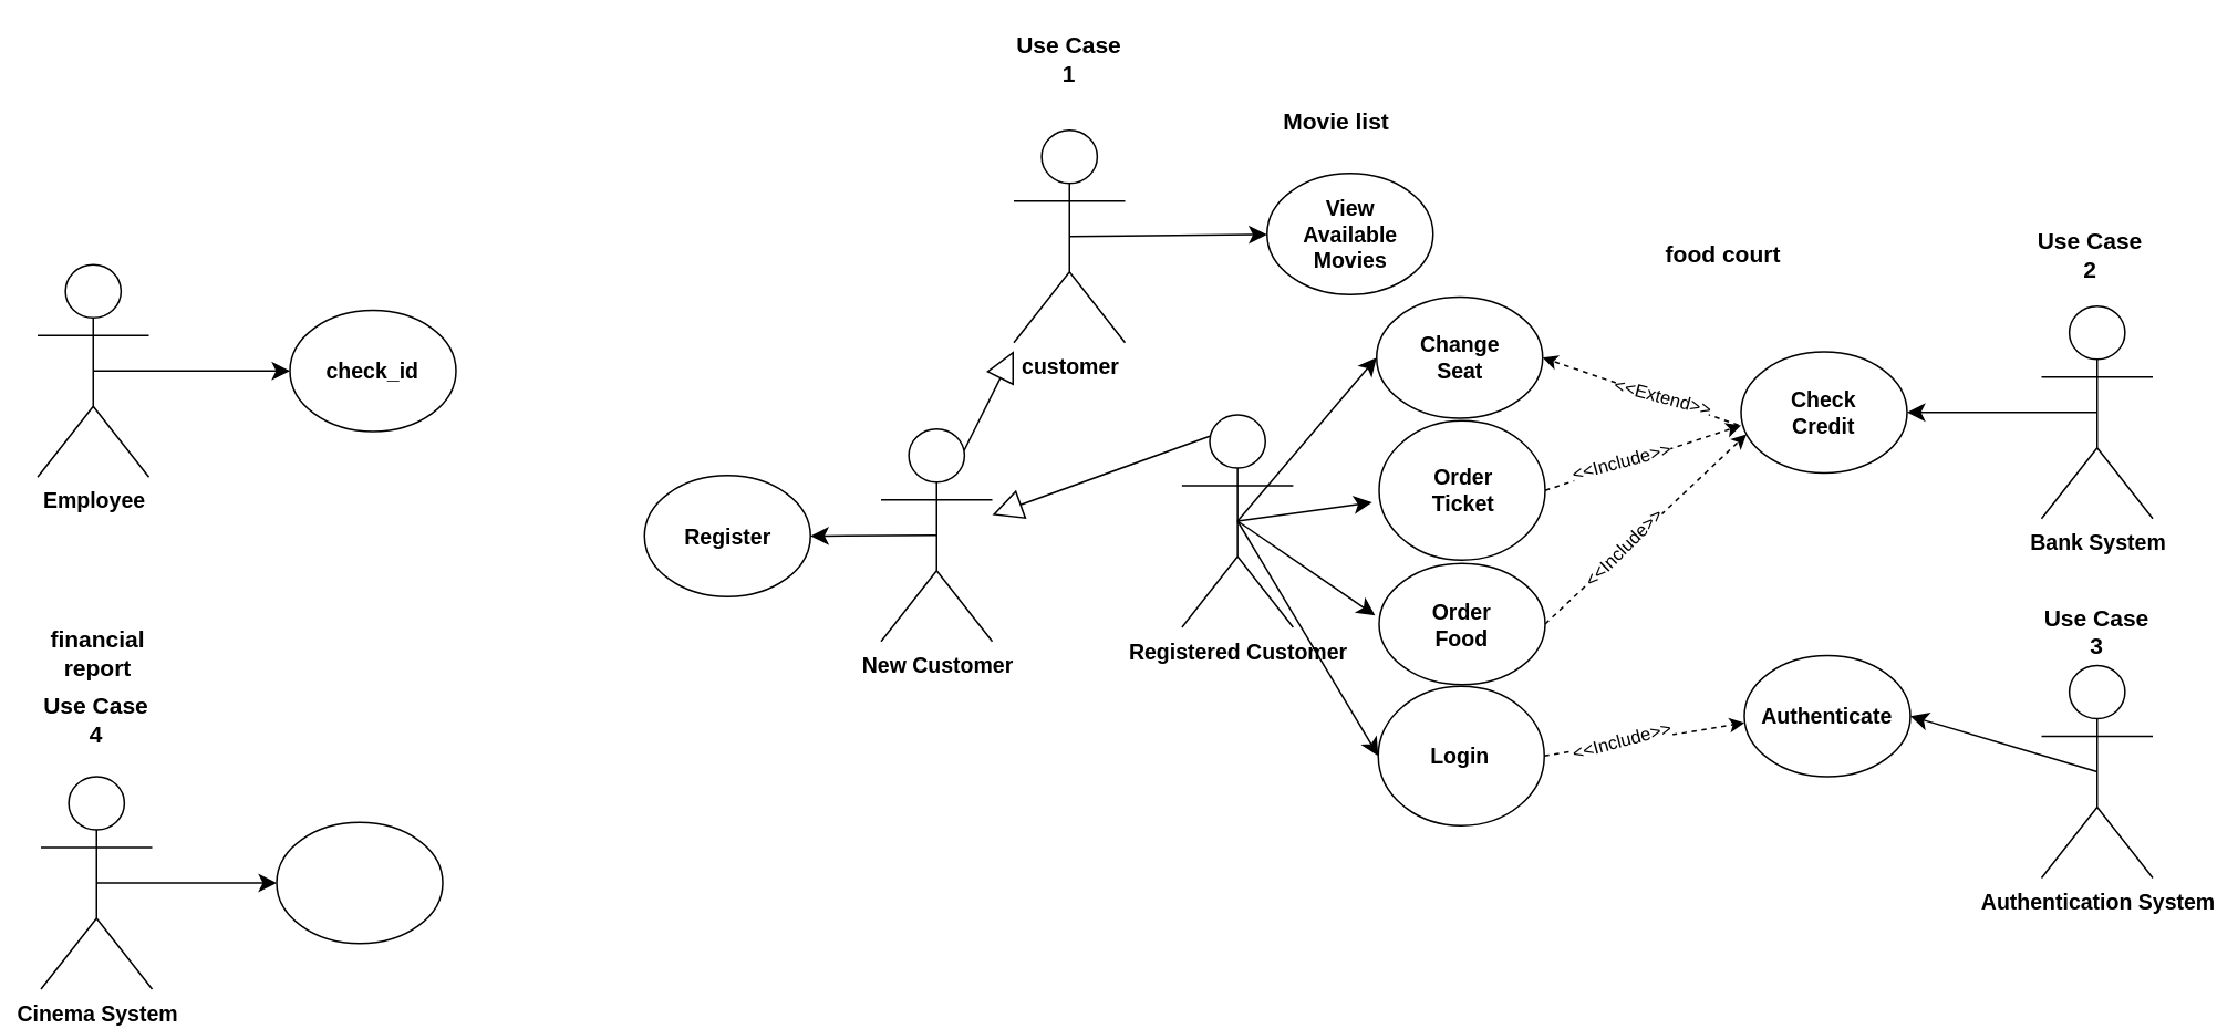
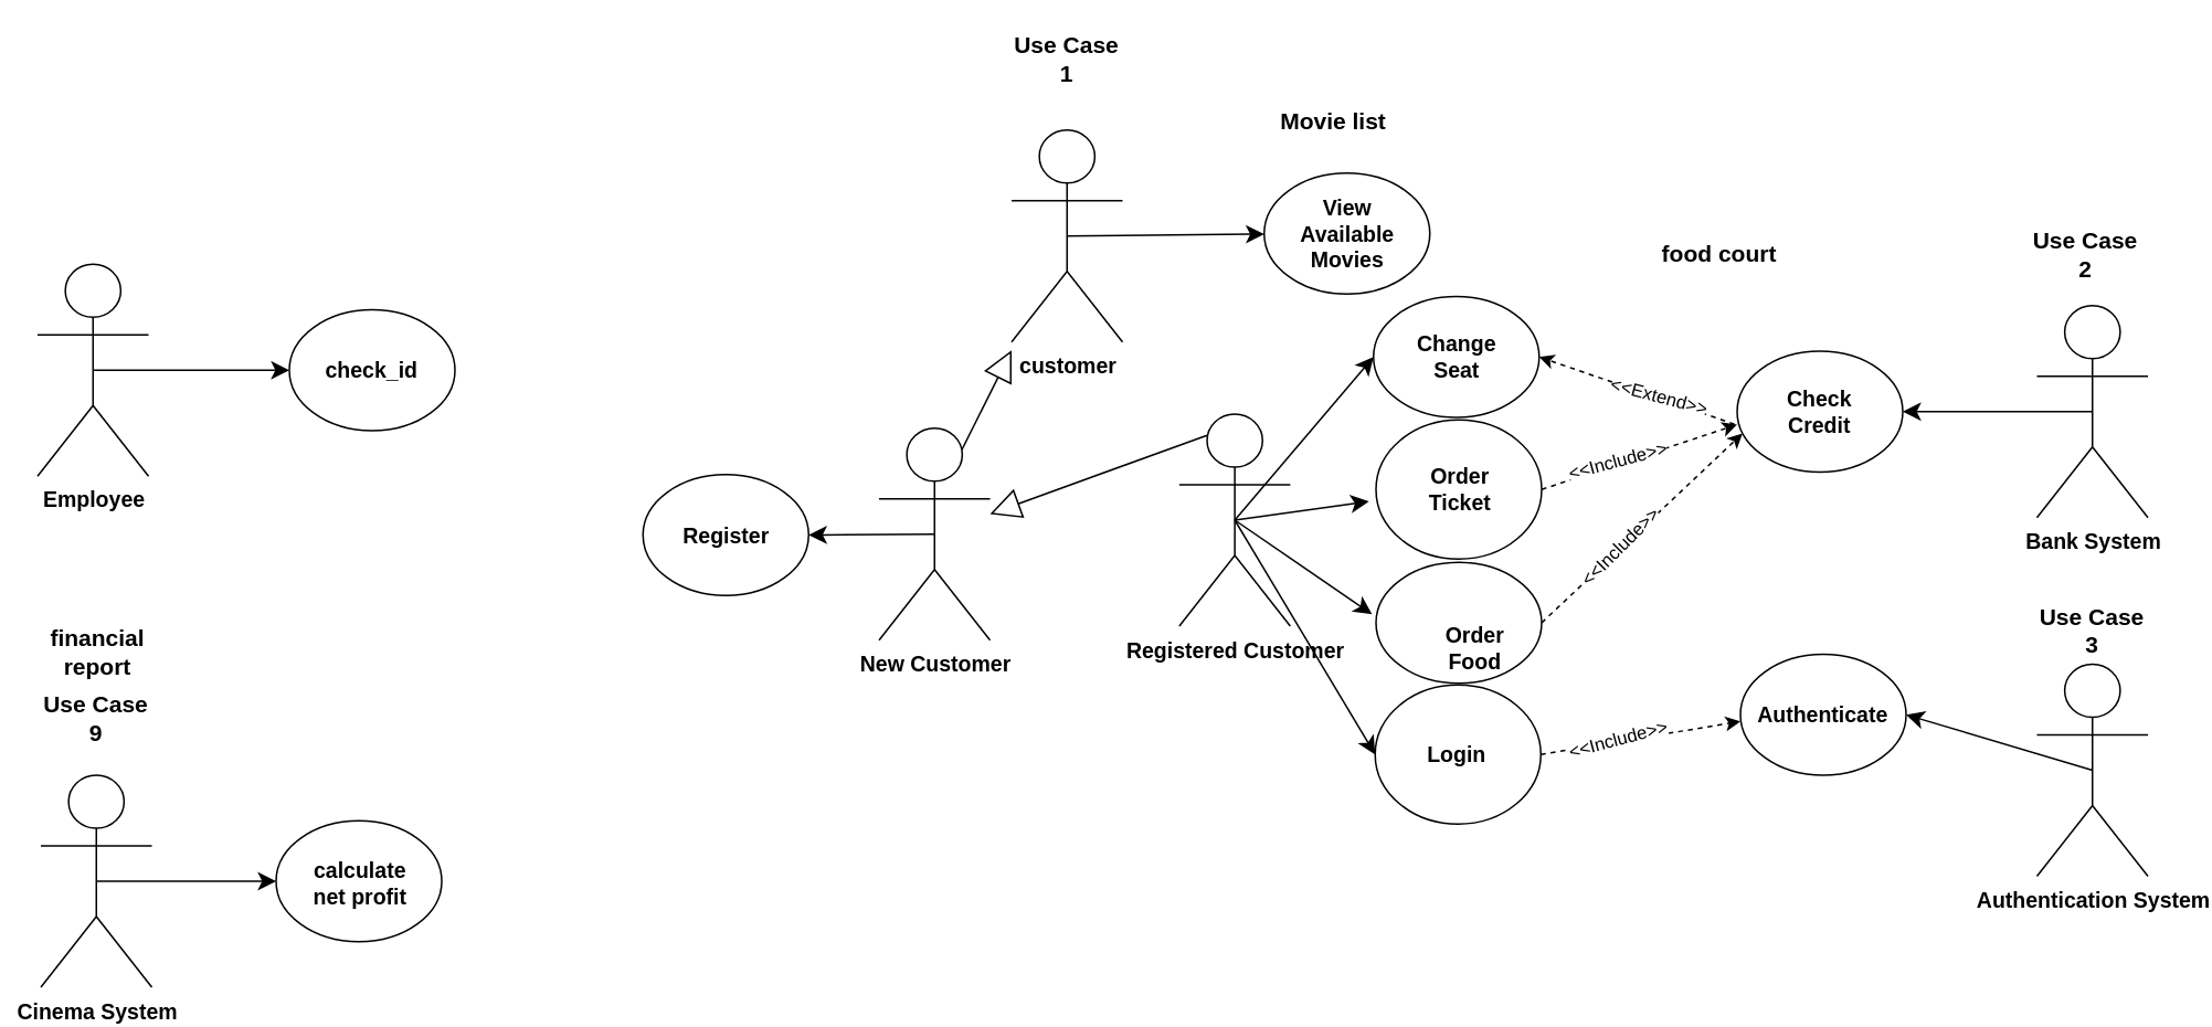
- <mxCell id="29" value="Order Food" style="text;html=1;strokeColor=none;fillColor=none;align=center;verticalAlign=middle;whiteSpace=wrap;rounded=0;fontSize=13;fontStyle=1" parent="1" vertex="1"><mxGeometry x="845.75" y="360.5" width="67.5" height="30" as="geometry" /></mxCell>
+ <mxCell id="29" value="Order Food" style="text;html=1;strokeColor=none;fillColor=none;align=center;verticalAlign=middle;whiteSpace=wrap;rounded=0;fontSize=13;fontStyle=1" parent="1" vertex="1"><mxGeometry x="855.75" y="375.5" width="67.5" height="30" as="geometry" /></mxCell>
- <mxCell id="55" value="Use Case 4" style="text;html=1;strokeColor=none;fillColor=none;align=center;verticalAlign=middle;whiteSpace=wrap;rounded=0;fontSize=14;fontStyle=1" parent="1" vertex="1"><mxGeometry x="20" y="417.5" width="75" height="30" as="geometry" /></mxCell>
+ <mxCell id="55" value="Use Case 9" style="text;html=1;strokeColor=none;fillColor=none;align=center;verticalAlign=middle;whiteSpace=wrap;rounded=0;fontSize=14;fontStyle=1" parent="1" vertex="1"><mxGeometry x="20" y="417.5" width="75" height="30" as="geometry" /></mxCell>
+ <mxCell id="12" value="calculate net profit" style="text;html=1;strokeColor=none;fillColor=none;align=center;verticalAlign=middle;whiteSpace=wrap;rounded=0;fontSize=13;fontStyle=1" parent="1" vertex="1"><mxGeometry x="187" y="518" width="60" height="30" as="geometry" /></mxCell>
